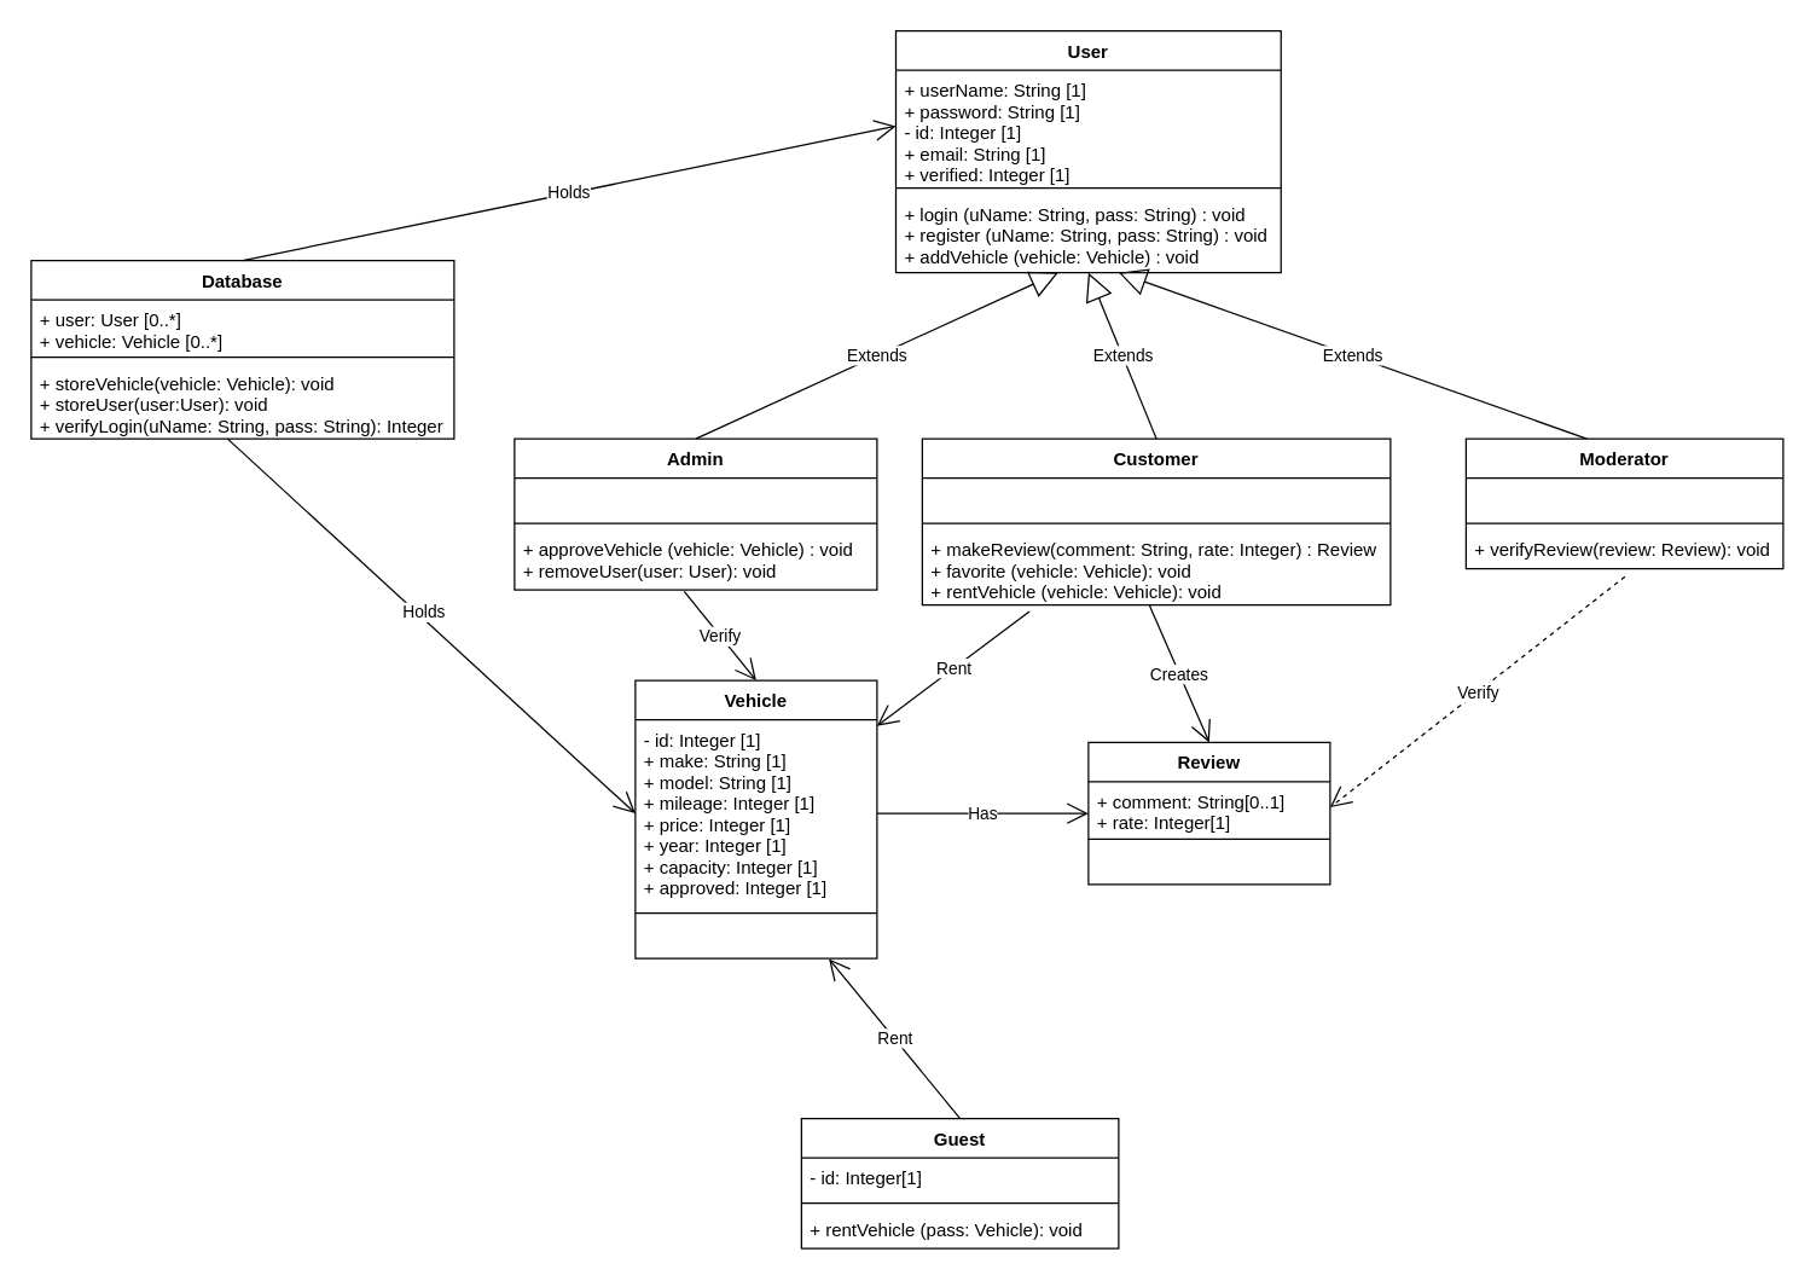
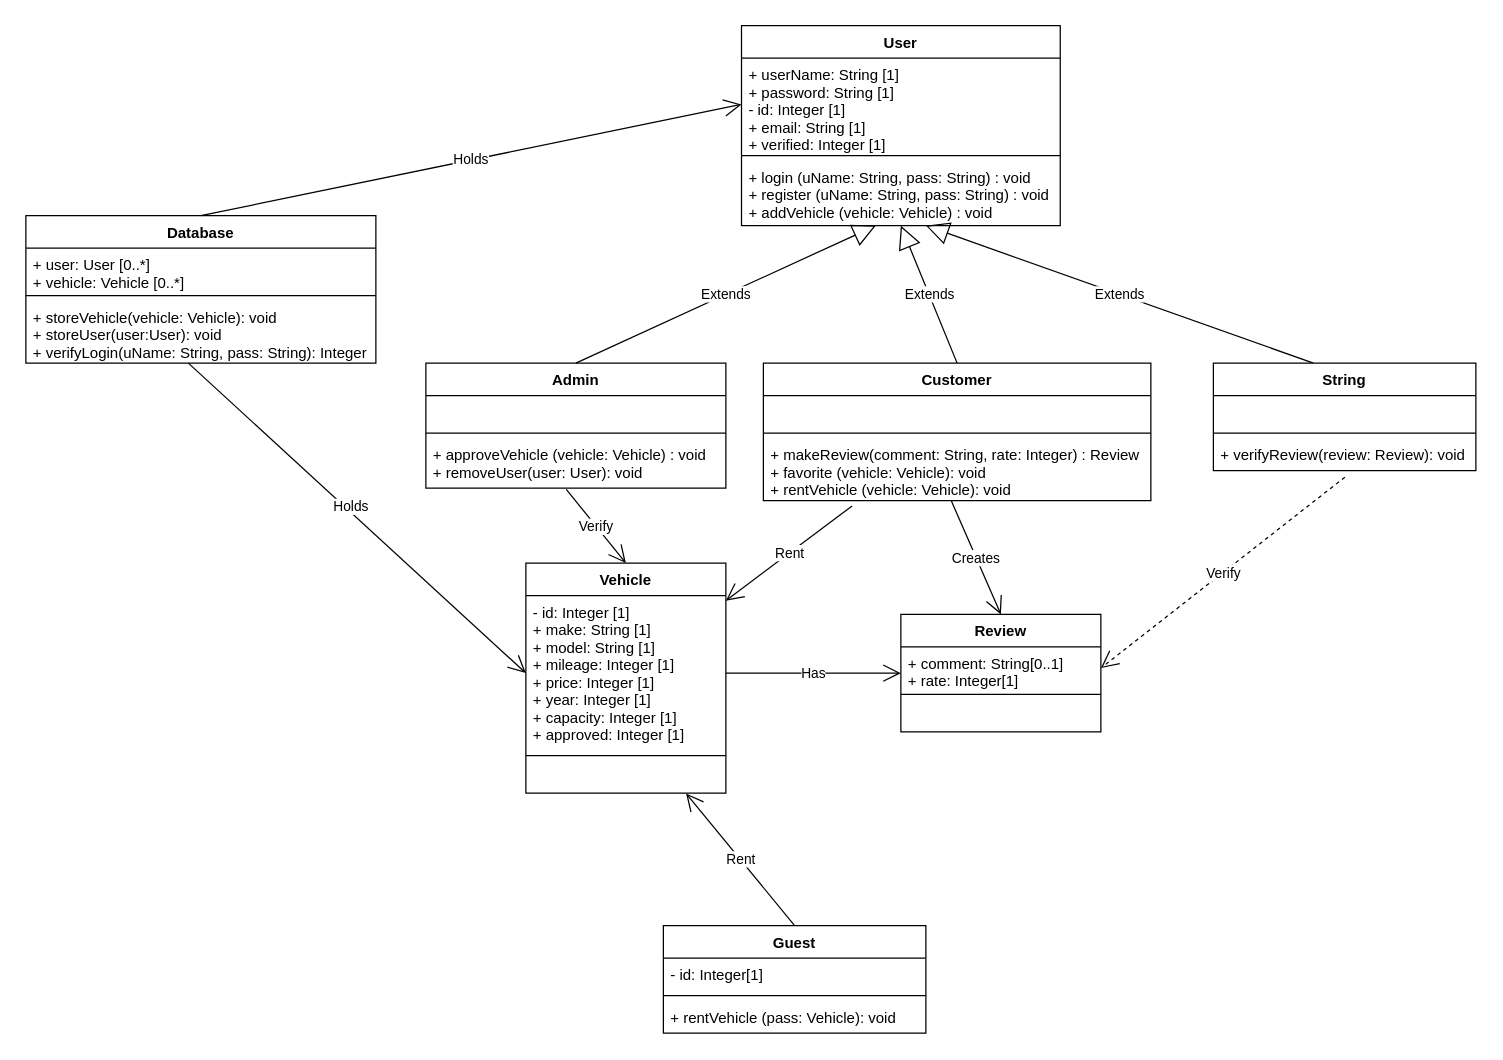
- <mxCell id="27" value="Moderator" style="swimlane;fontStyle=1;align=center;verticalAlign=top;childLayout=stackLayout;horizontal=1;startSize=26;horizontalStack=0;resizeParent=1;resizeParentMax=0;resizeLast=0;collapsible=1;marginBottom=0;" vertex="1" parent="1"><mxGeometry x="970" y="290" width="210" height="86" as="geometry" /></mxCell>
+ <mxCell id="27" value="String" style="swimlane;fontStyle=1;align=center;verticalAlign=top;childLayout=stackLayout;horizontal=1;startSize=26;horizontalStack=0;resizeParent=1;resizeParentMax=0;resizeLast=0;collapsible=1;marginBottom=0;" vertex="1" parent="1"><mxGeometry x="970" y="290" width="210" height="86" as="geometry" /></mxCell>
